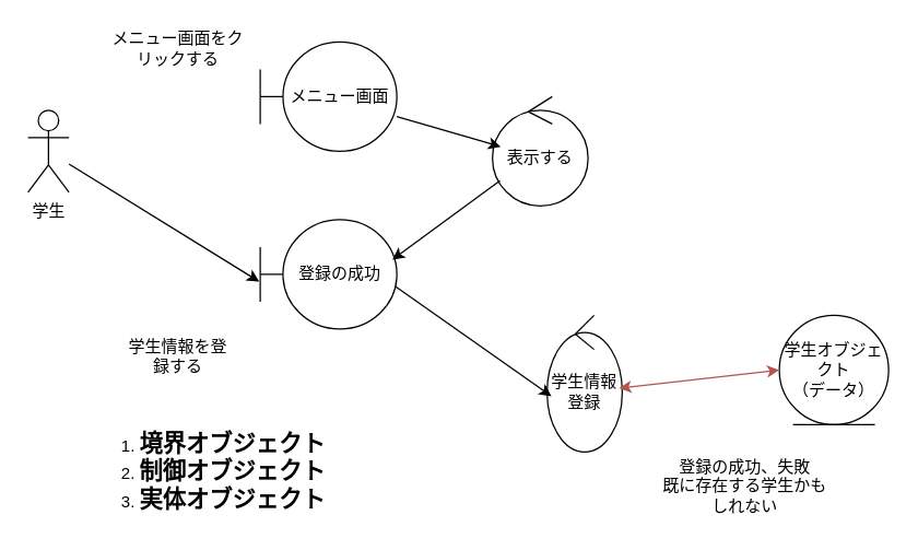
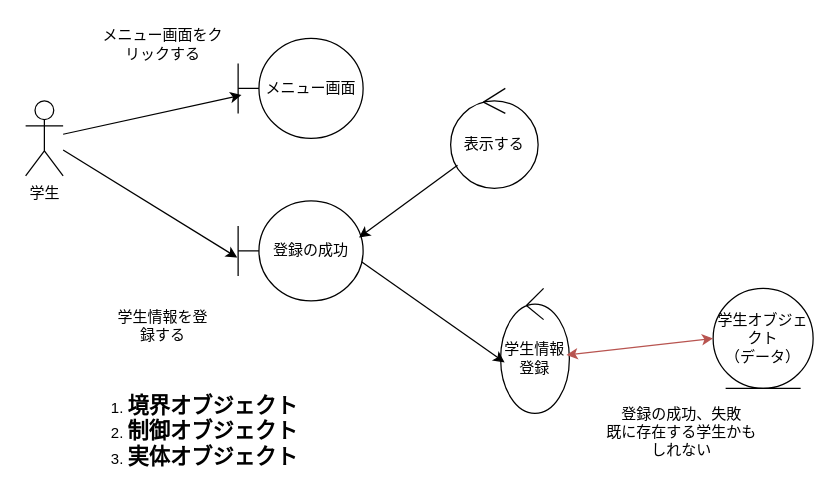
+ <mxCell id="4" value="" style="endArrow=classic;html=1;rounded=0;entryX=0.027;entryY=0.567;entryDx=0;entryDy=0;entryPerimeter=0;" edge="1" parent="1" source="2" target="5"><mxGeometry width="50" height="50" relative="1" as="geometry"><mxPoint x="90" y="150" as="sourcePoint" /><mxPoint x="200" y="150" as="targetPoint" /></mxGeometry></mxCell>
- <mxCell id="7" value="" style="endArrow=classic;html=1;rounded=0;entryX=0.086;entryY=0.458;entryDx=0;entryDy=0;entryPerimeter=0;" edge="1" parent="1" source="5" target="6"><mxGeometry width="50" height="50" relative="1" as="geometry"><mxPoint x="150" y="163" as="sourcePoint" /><mxPoint x="293" y="140" as="targetPoint" /></mxGeometry></mxCell>
- <mxCell id="16" value="登録の成功、失敗&lt;div&gt;既に存在する学生かもしれない&lt;/div&gt;" style="text;html=1;align=center;verticalAlign=middle;whiteSpace=wrap;rounded=0;" vertex="1" parent="1"><mxGeometry x="480" y="320" width="130" height="70" as="geometry" /></mxCell>
+ <mxCell id="16" value="登録の成功、失敗&lt;div&gt;既に存在する学生かもしれない&lt;/div&gt;" style="text;html=1;align=center;verticalAlign=middle;whiteSpace=wrap;rounded=0;" vertex="1" parent="1"><mxGeometry x="480" y="310" width="130" height="70" as="geometry" /></mxCell>
